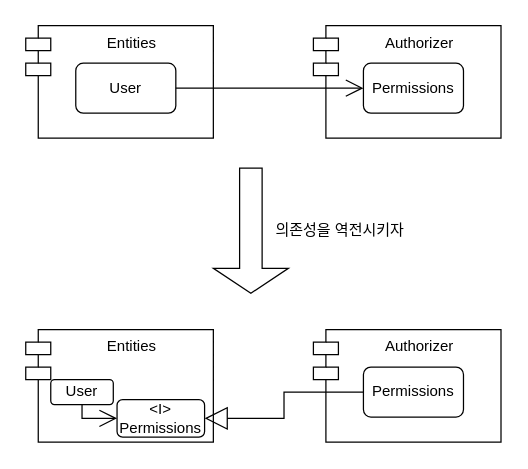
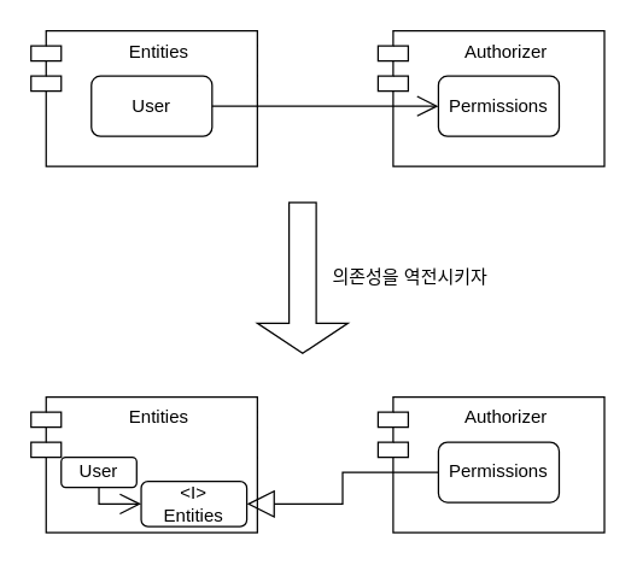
- <mxCell id="10" value="&amp;lt;I&amp;gt;&lt;br&gt;Permissions" style="rounded=1;whiteSpace=wrap;html=1;" vertex="1" parent="1"><mxGeometry x="93" y="319" width="70" height="30" as="geometry" /></mxCell>
+ <mxCell id="10" value="&amp;lt;I&amp;gt;&lt;br&gt;Entities" style="rounded=1;whiteSpace=wrap;html=1;" vertex="1" parent="1"><mxGeometry x="93" y="319" width="70" height="30" as="geometry" /></mxCell>
